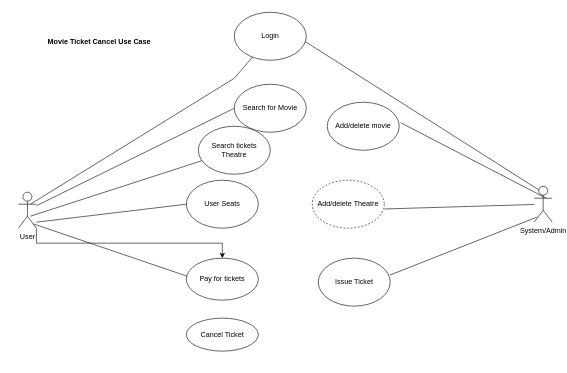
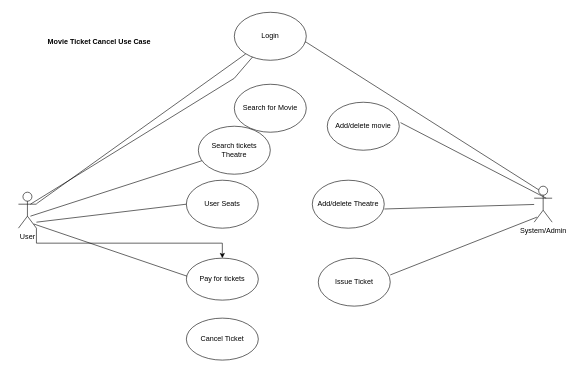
- <mxCell id="10" value="" style="endArrow=none;html=1;rounded=0;entryX=0;entryY=0.5;entryDx=0;entryDy=0;" edge="1" parent="1" source="5" target="13"><mxGeometry width="50" height="50" relative="1" as="geometry"><mxPoint x="49" y="267" as="sourcePoint" /><mxPoint x="310" as="targetPoint" y="140" /></mxGeometry></mxCell>
+ <mxCell id="10" value="" style="endArrow=none;html=1;rounded=0;" edge="1" parent="1" source="5" target="14"><mxGeometry width="50" height="50" relative="1" as="geometry"><mxPoint x="49" y="267" as="sourcePoint" /><mxPoint x="310" as="targetPoint" y="140" /></mxGeometry></mxCell>
- <mxCell id="18" value="Add/delete Theatre" style="ellipse;whiteSpace=wrap;html=1;dashed=1;" vertex="1" parent="1"><mxGeometry x="520" y="300" width="120" height="80" as="geometry" /></mxCell>
+ <mxCell id="18" value="Add/delete Theatre" style="ellipse;whiteSpace=wrap;html=1;" vertex="1" parent="1"><mxGeometry x="520" y="300" width="120" height="80" as="geometry" /></mxCell>
- <mxCell id="15" value="Cancel Ticket" style="ellipse;whiteSpace=wrap;html=1;" vertex="1" parent="1"><mxGeometry x="310" y="530" width="120" height="55" as="geometry" /></mxCell>
+ <mxCell id="15" value="Cancel Ticket" style="ellipse;whiteSpace=wrap;html=1;" vertex="1" parent="1"><mxGeometry x="310" y="530" width="120" height="70" as="geometry" /></mxCell>
